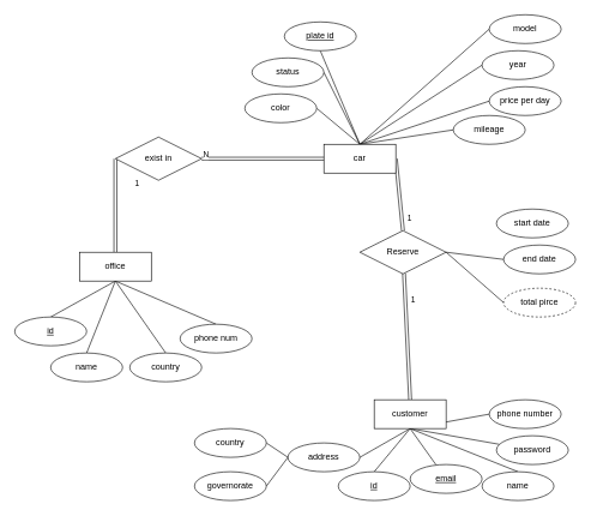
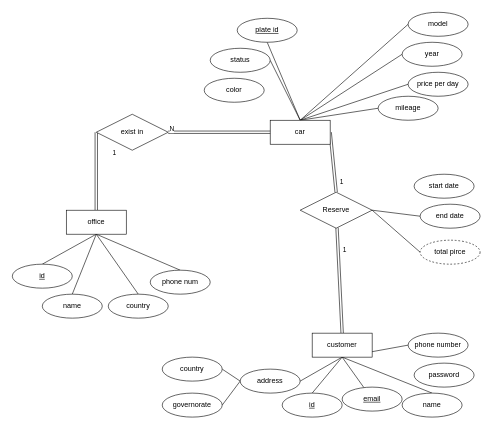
- <mxCell id="17" style="rounded=0;orthogonalLoop=1;jettySize=auto;html=1;exitX=0.5;exitY=0;exitDx=0;exitDy=0;entryX=1;entryY=0.5;entryDx=0;entryDy=0;endArrow=none;endFill=0;" edge="1" parent="1" source="20" target="21"><mxGeometry relative="1" as="geometry" /></mxCell>
- <mxCell id="5" style="rounded=0;orthogonalLoop=1;jettySize=auto;html=1;exitX=0.5;exitY=1;exitDx=0;exitDy=0;endArrow=none;endFill=0;" edge="1" parent="1" source="10" target="28"><mxGeometry relative="1" as="geometry" /></mxCell>
